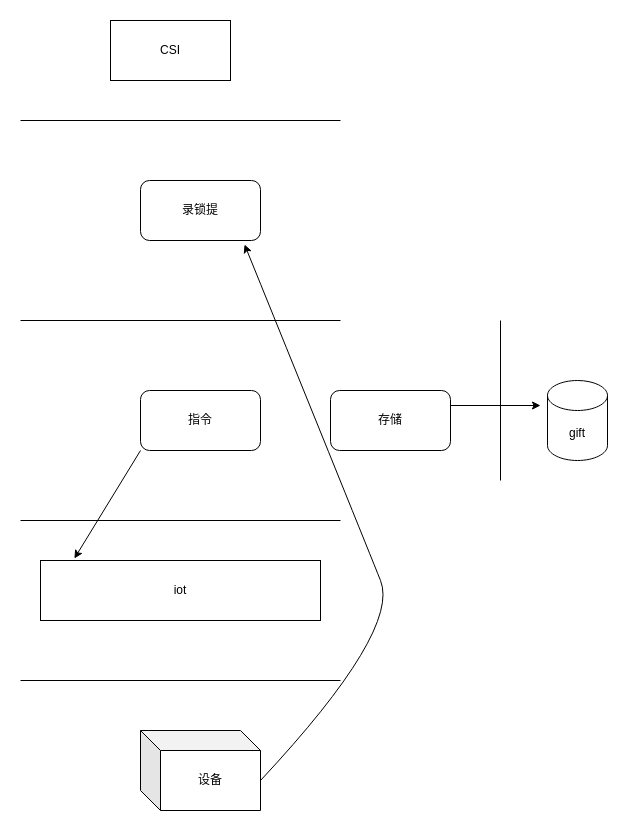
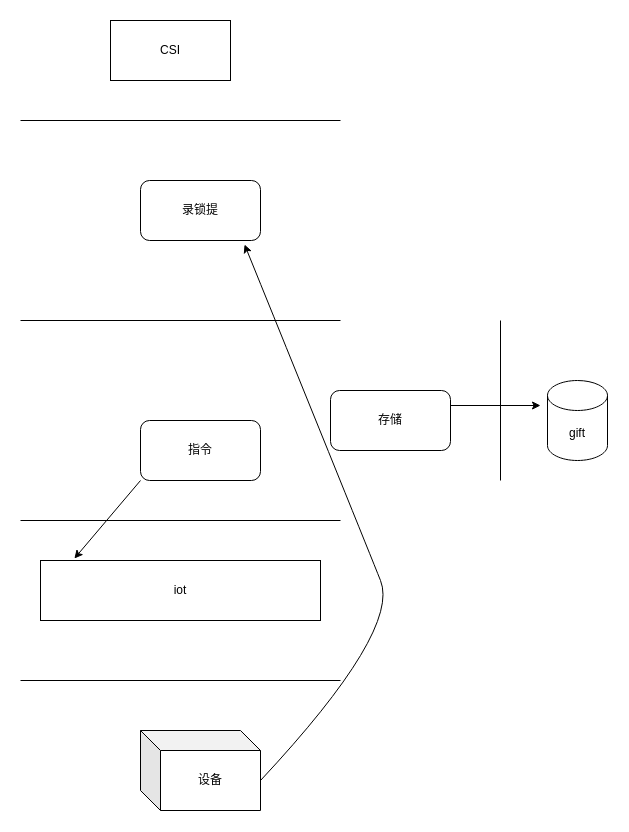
- <mxCell id="6" value="指令" style="rounded=1;whiteSpace=wrap;html=1;" vertex="1" parent="1"><mxGeometry x="140" y="390" width="120" height="60" as="geometry" /></mxCell>
+ <mxCell id="6" value="指令" style="rounded=1;whiteSpace=wrap;html=1;" vertex="1" parent="1"><mxGeometry x="140" y="420" width="120" height="60" as="geometry" /></mxCell>
